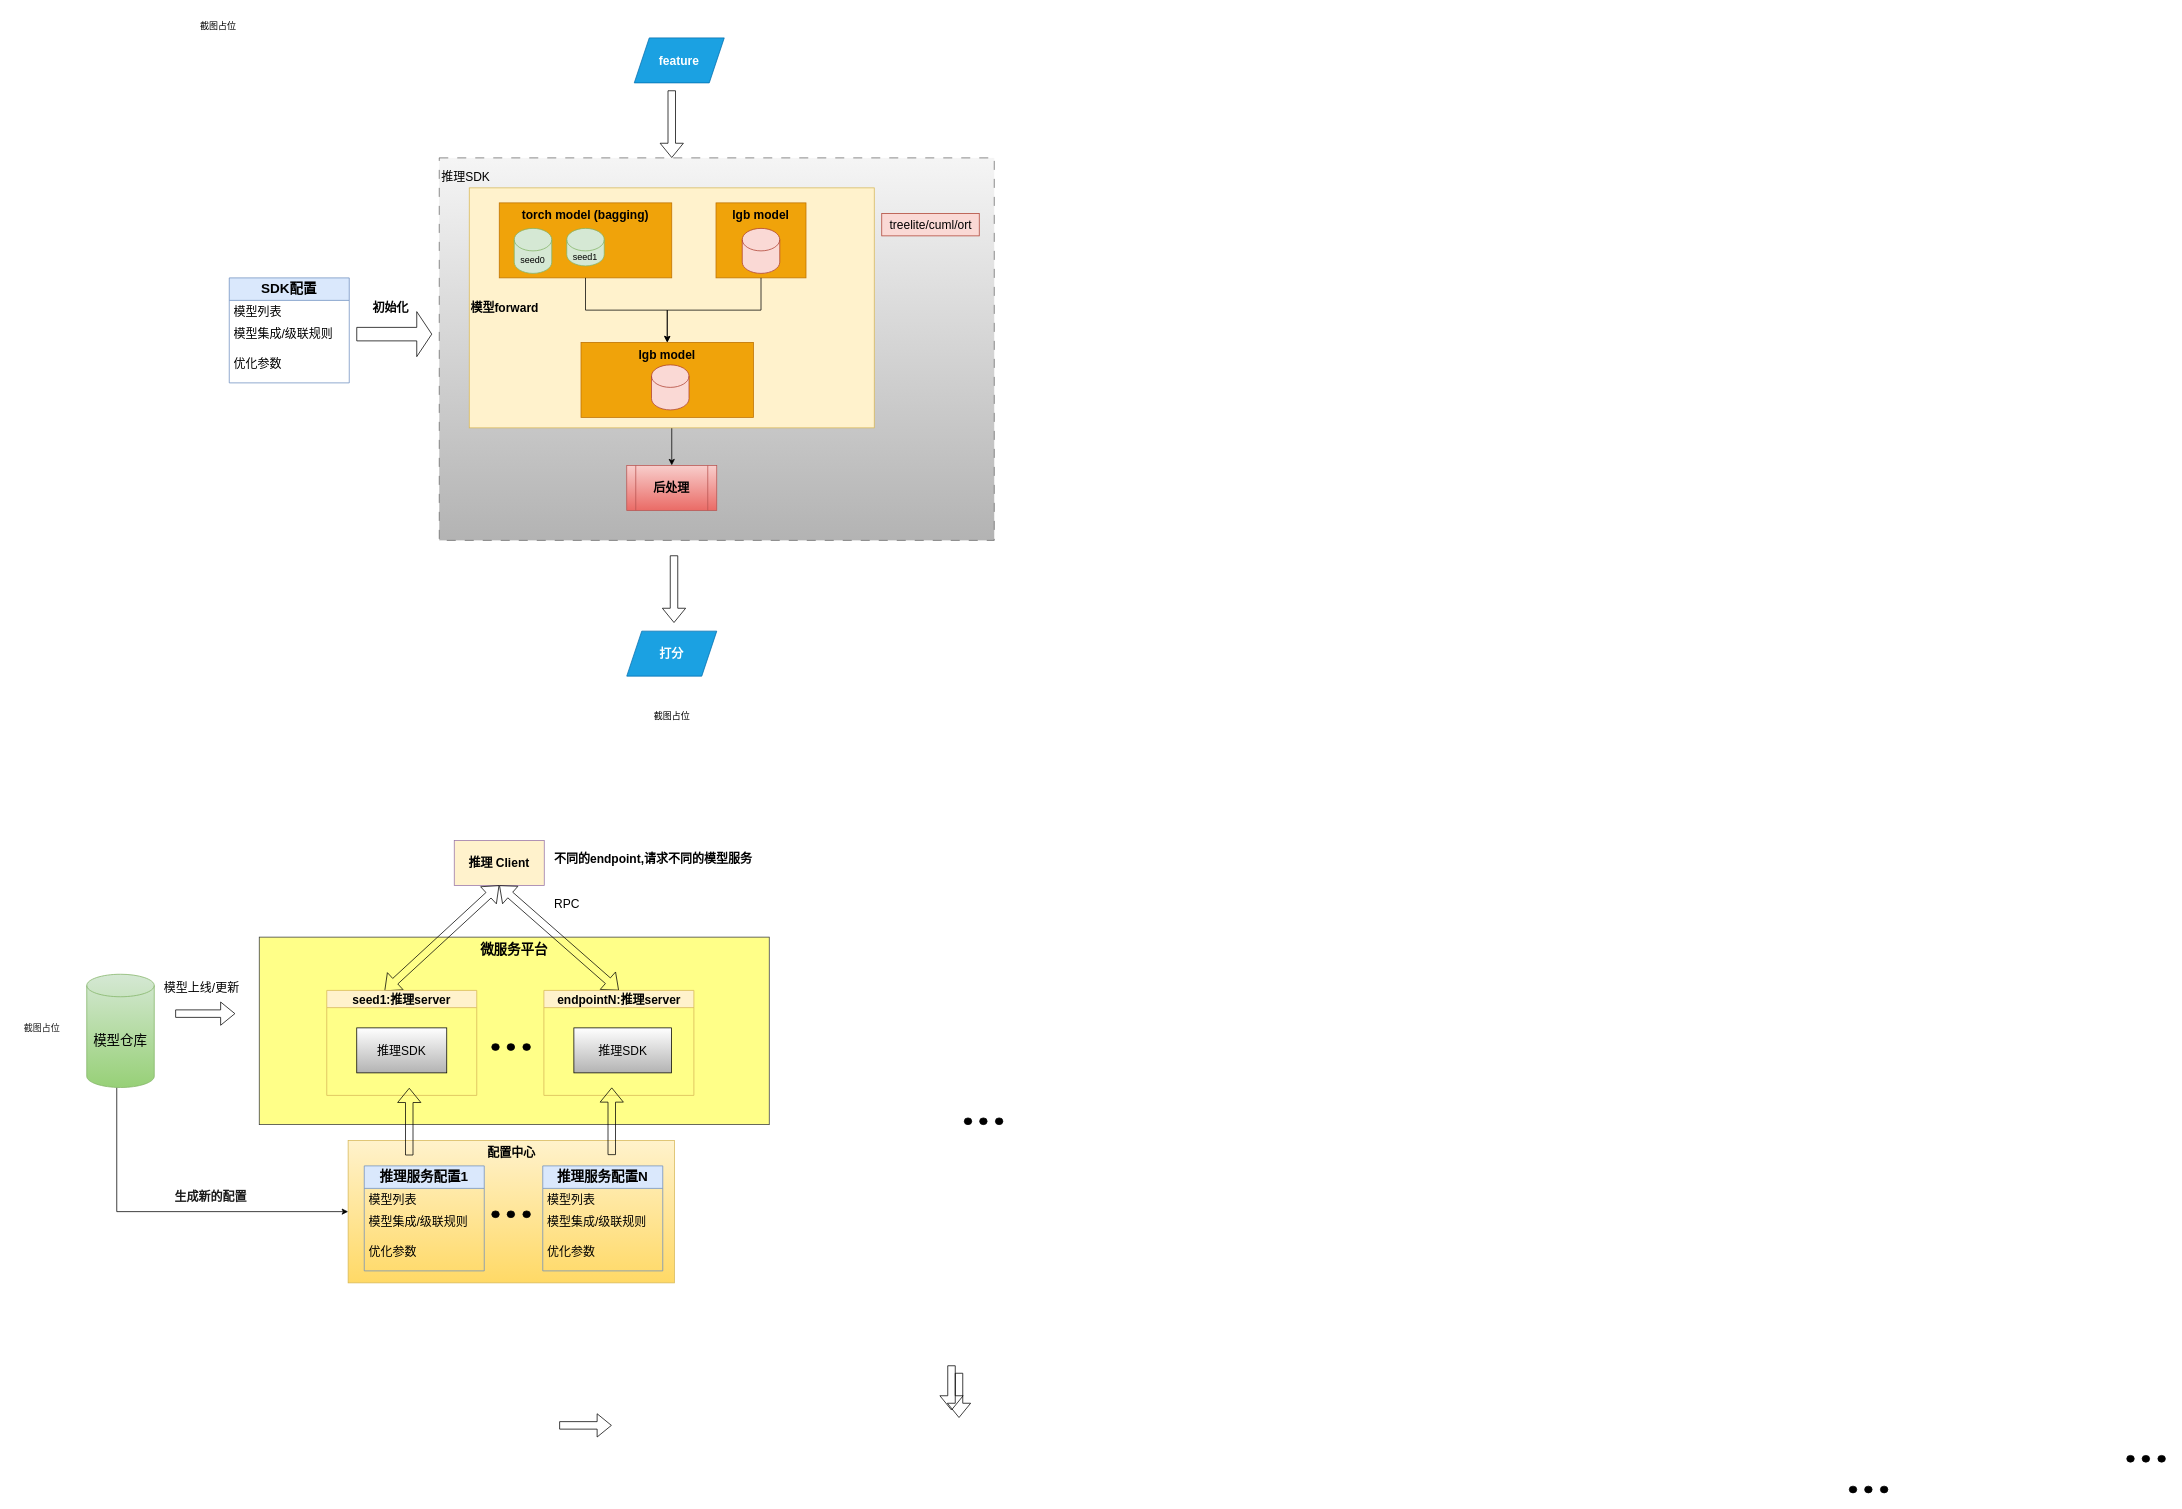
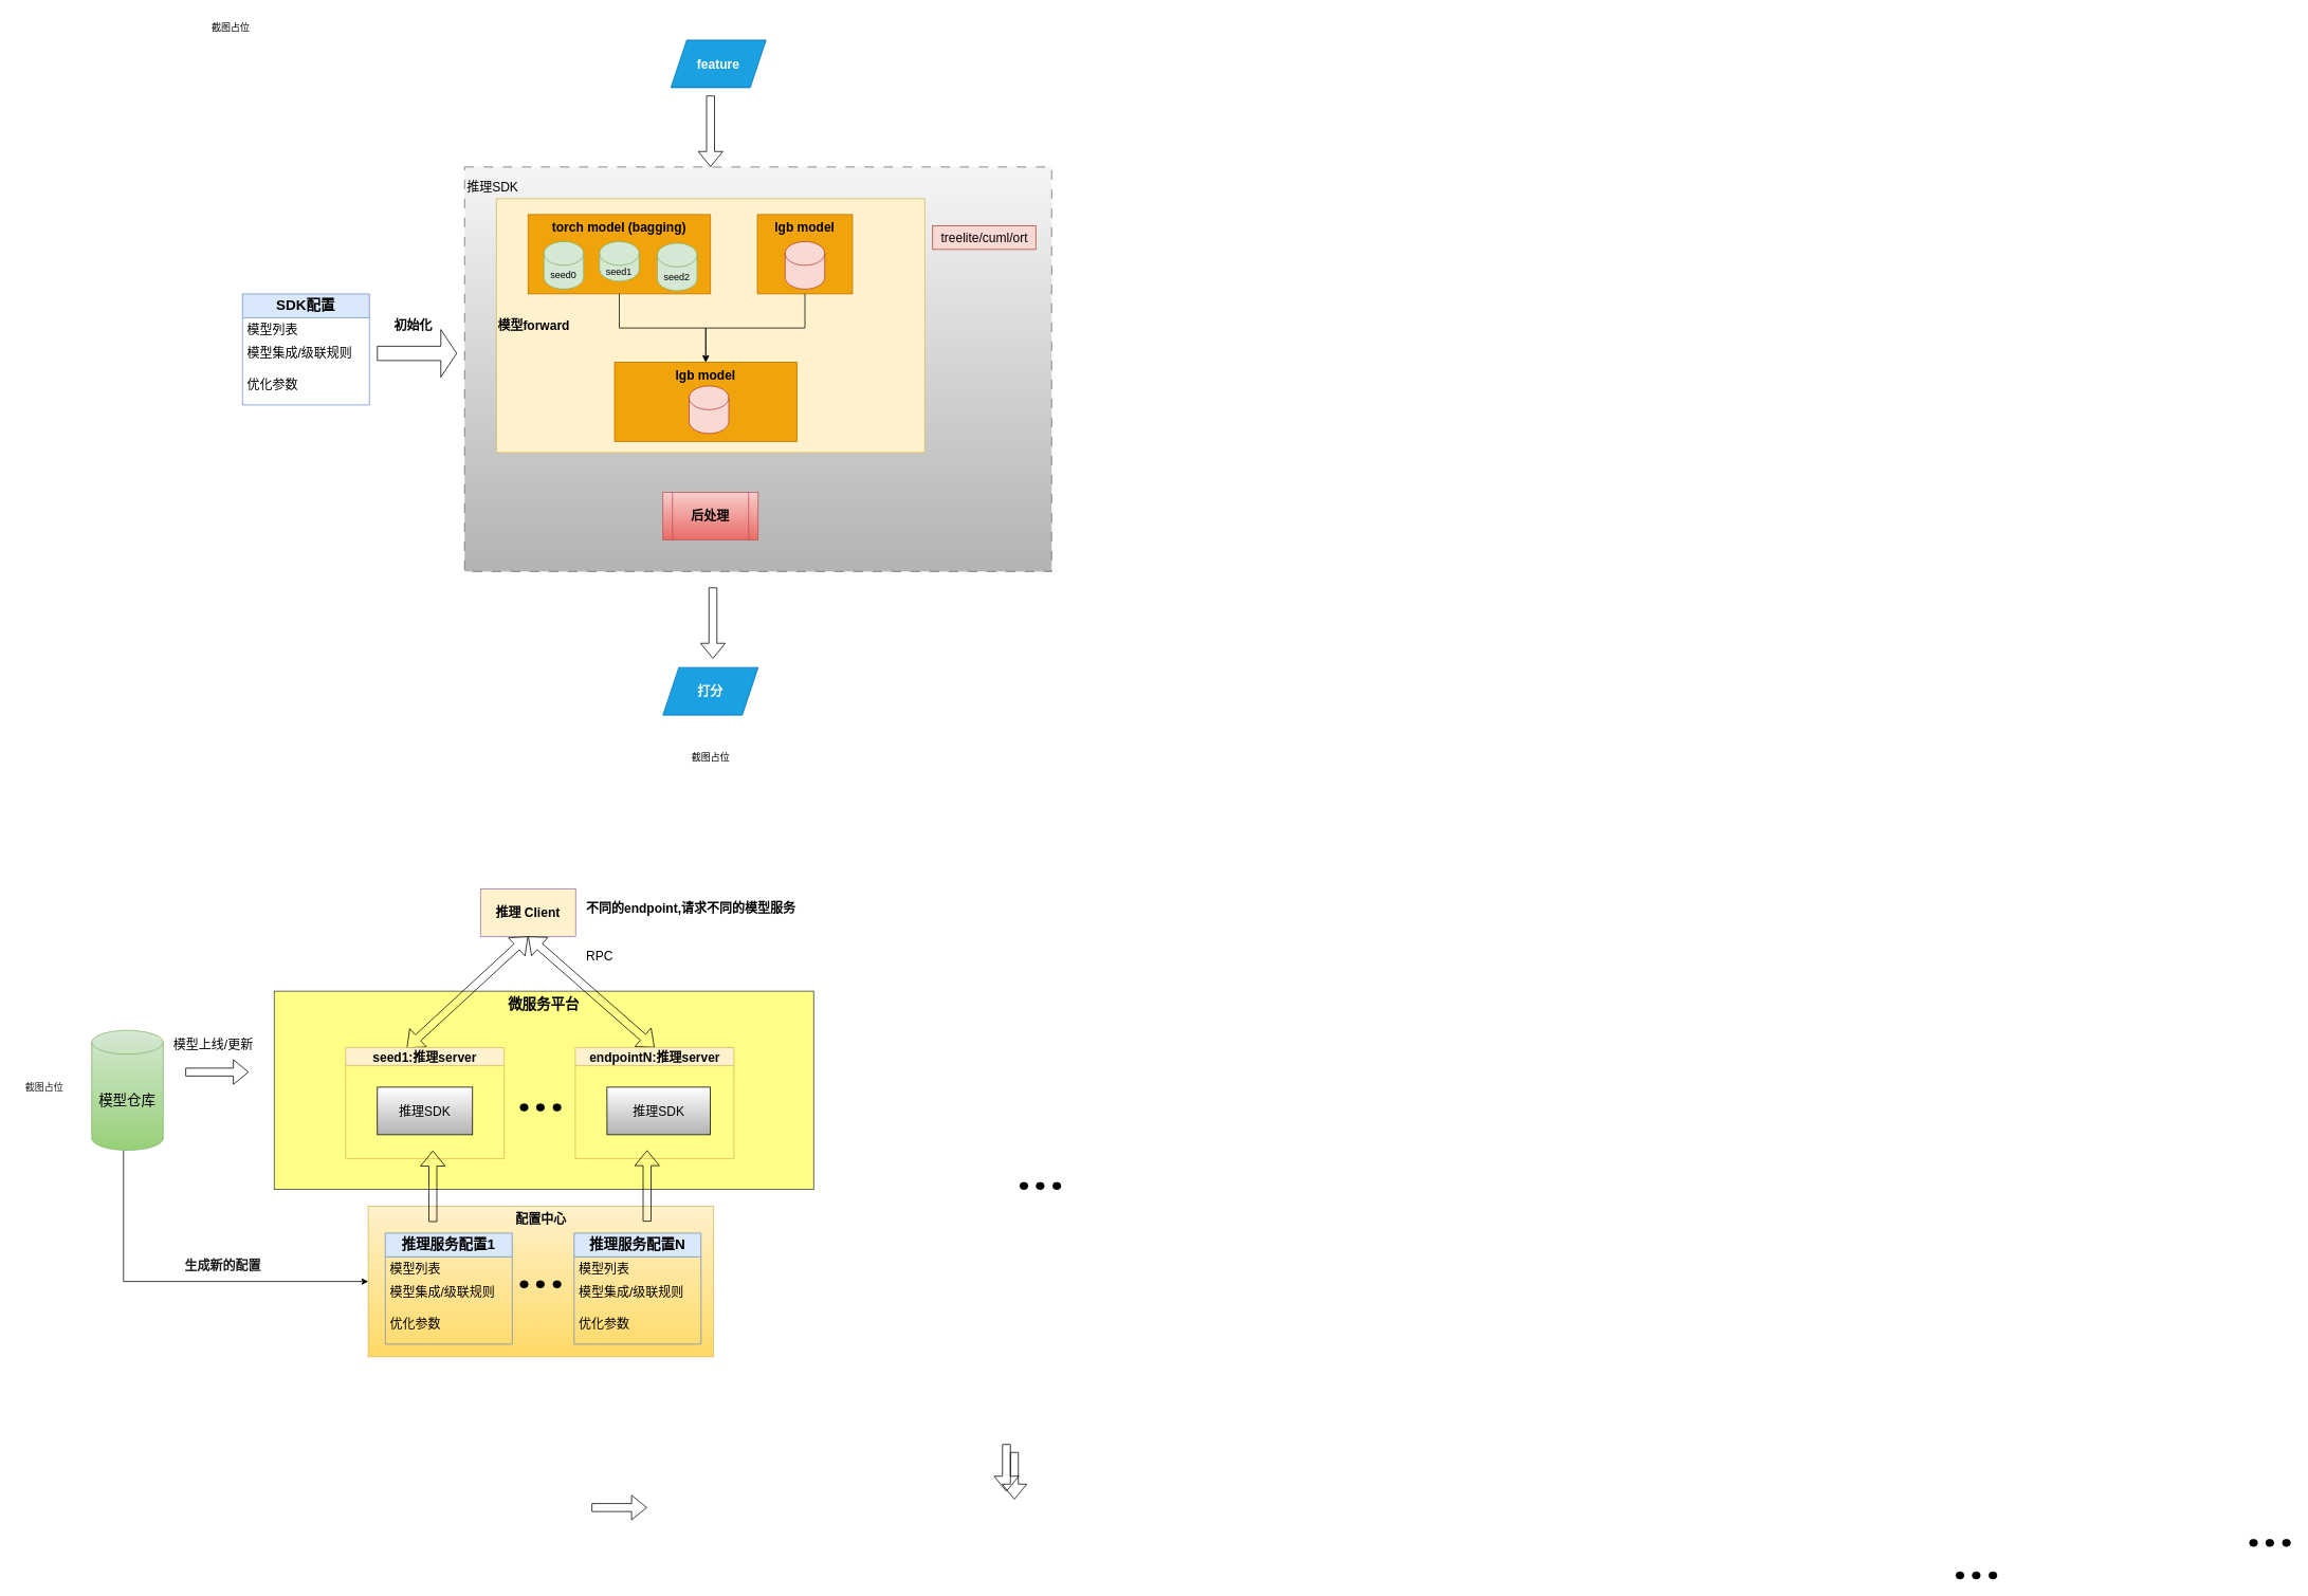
+ <mxCell id="19" value="seed2" style="shape=cylinder3;whiteSpace=wrap;html=1;boundedLbl=1;backgroundOutline=1;size=15;fillColor=#d5e8d4;strokeColor=#82b366;movable=1;resizable=1;rotatable=1;deletable=1;editable=1;locked=0;connectable=1;" vertex="1" parent="15"><mxGeometry x="163" y="36" width="50" height="60" as="geometry" /></mxCell>
- <mxCell id="5" style="edgeStyle=orthogonalEdgeStyle;rounded=0;orthogonalLoop=1;jettySize=auto;html=1;" edge="1" parent="1" source="6" target="26"><mxGeometry relative="1" as="geometry" /></mxCell>
